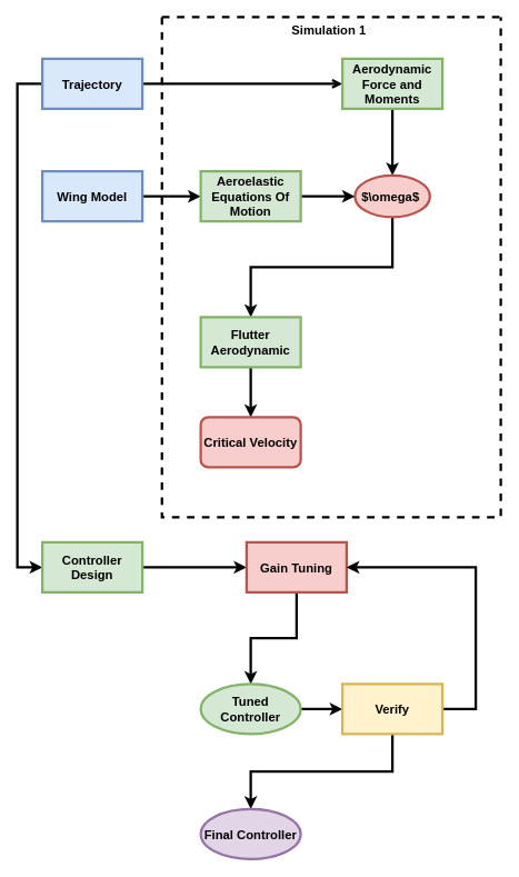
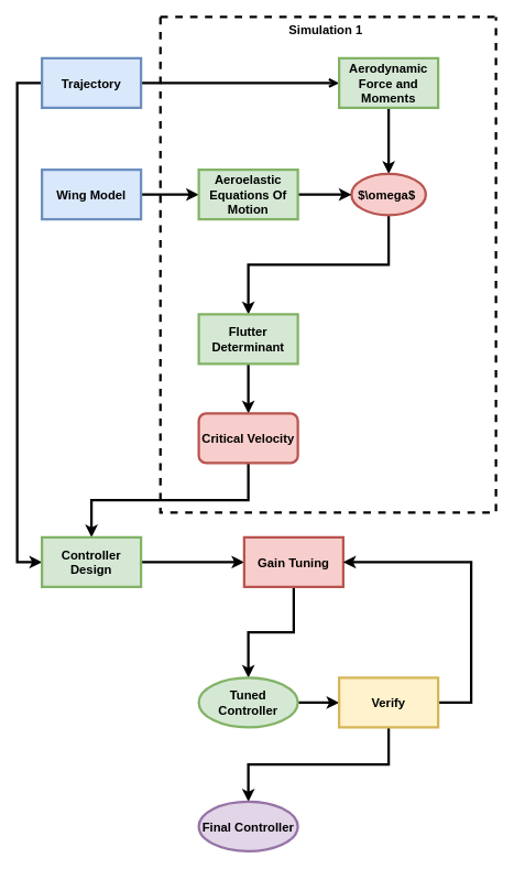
- <mxCell id="14" value="Flutter Aerodynamic" style="whiteSpace=wrap;html=1;fillColor=#d5e8d4;strokeColor=#82b366;fontSize=15;fontStyle=1;strokeWidth=3;" vertex="1" parent="1"><mxGeometry x="240" y="380" width="120" height="60" as="geometry" /></mxCell>
+ <mxCell id="14" value="Flutter Determinant" style="whiteSpace=wrap;html=1;fillColor=#d5e8d4;strokeColor=#82b366;fontSize=15;fontStyle=1;strokeWidth=3;" vertex="1" parent="1"><mxGeometry x="240" y="380" width="120" height="60" as="geometry" /></mxCell>
+ <mxCell id="15" style="edgeStyle=orthogonalEdgeStyle;rounded=0;orthogonalLoop=1;jettySize=auto;html=1;exitX=0.5;exitY=1;exitDx=0;exitDy=0;entryX=0.5;entryY=0;entryDx=0;entryDy=0;fontSize=15;fontStyle=1;strokeWidth=3;" edge="1" parent="1" source="16" target="18"><mxGeometry relative="1" as="geometry" /></mxCell>
